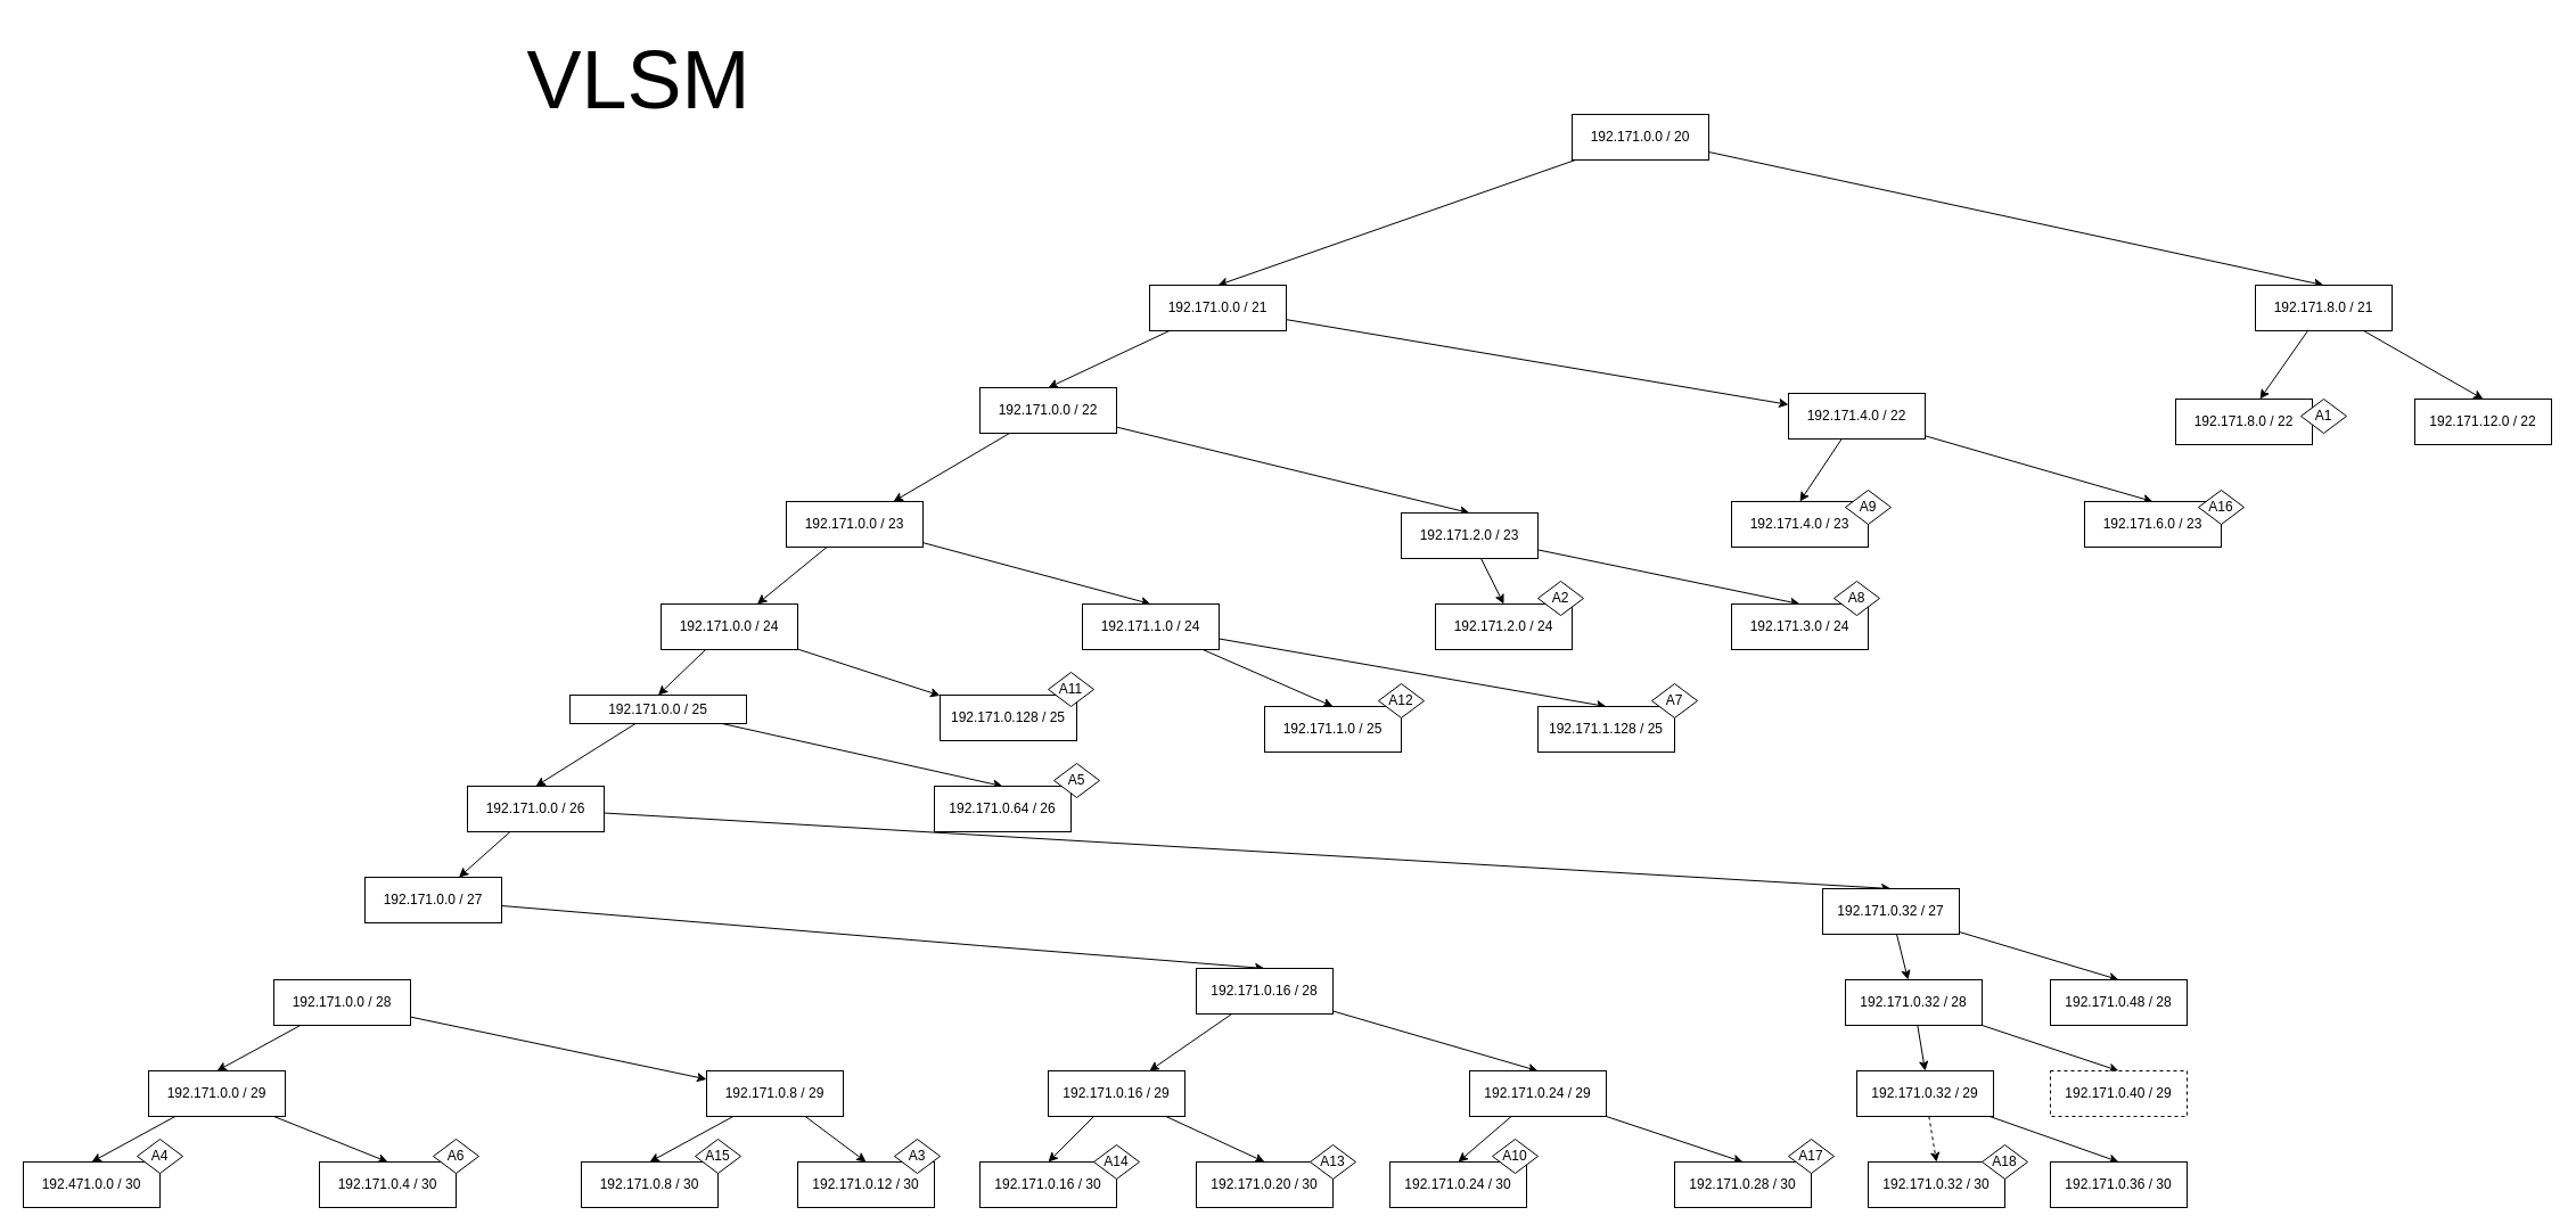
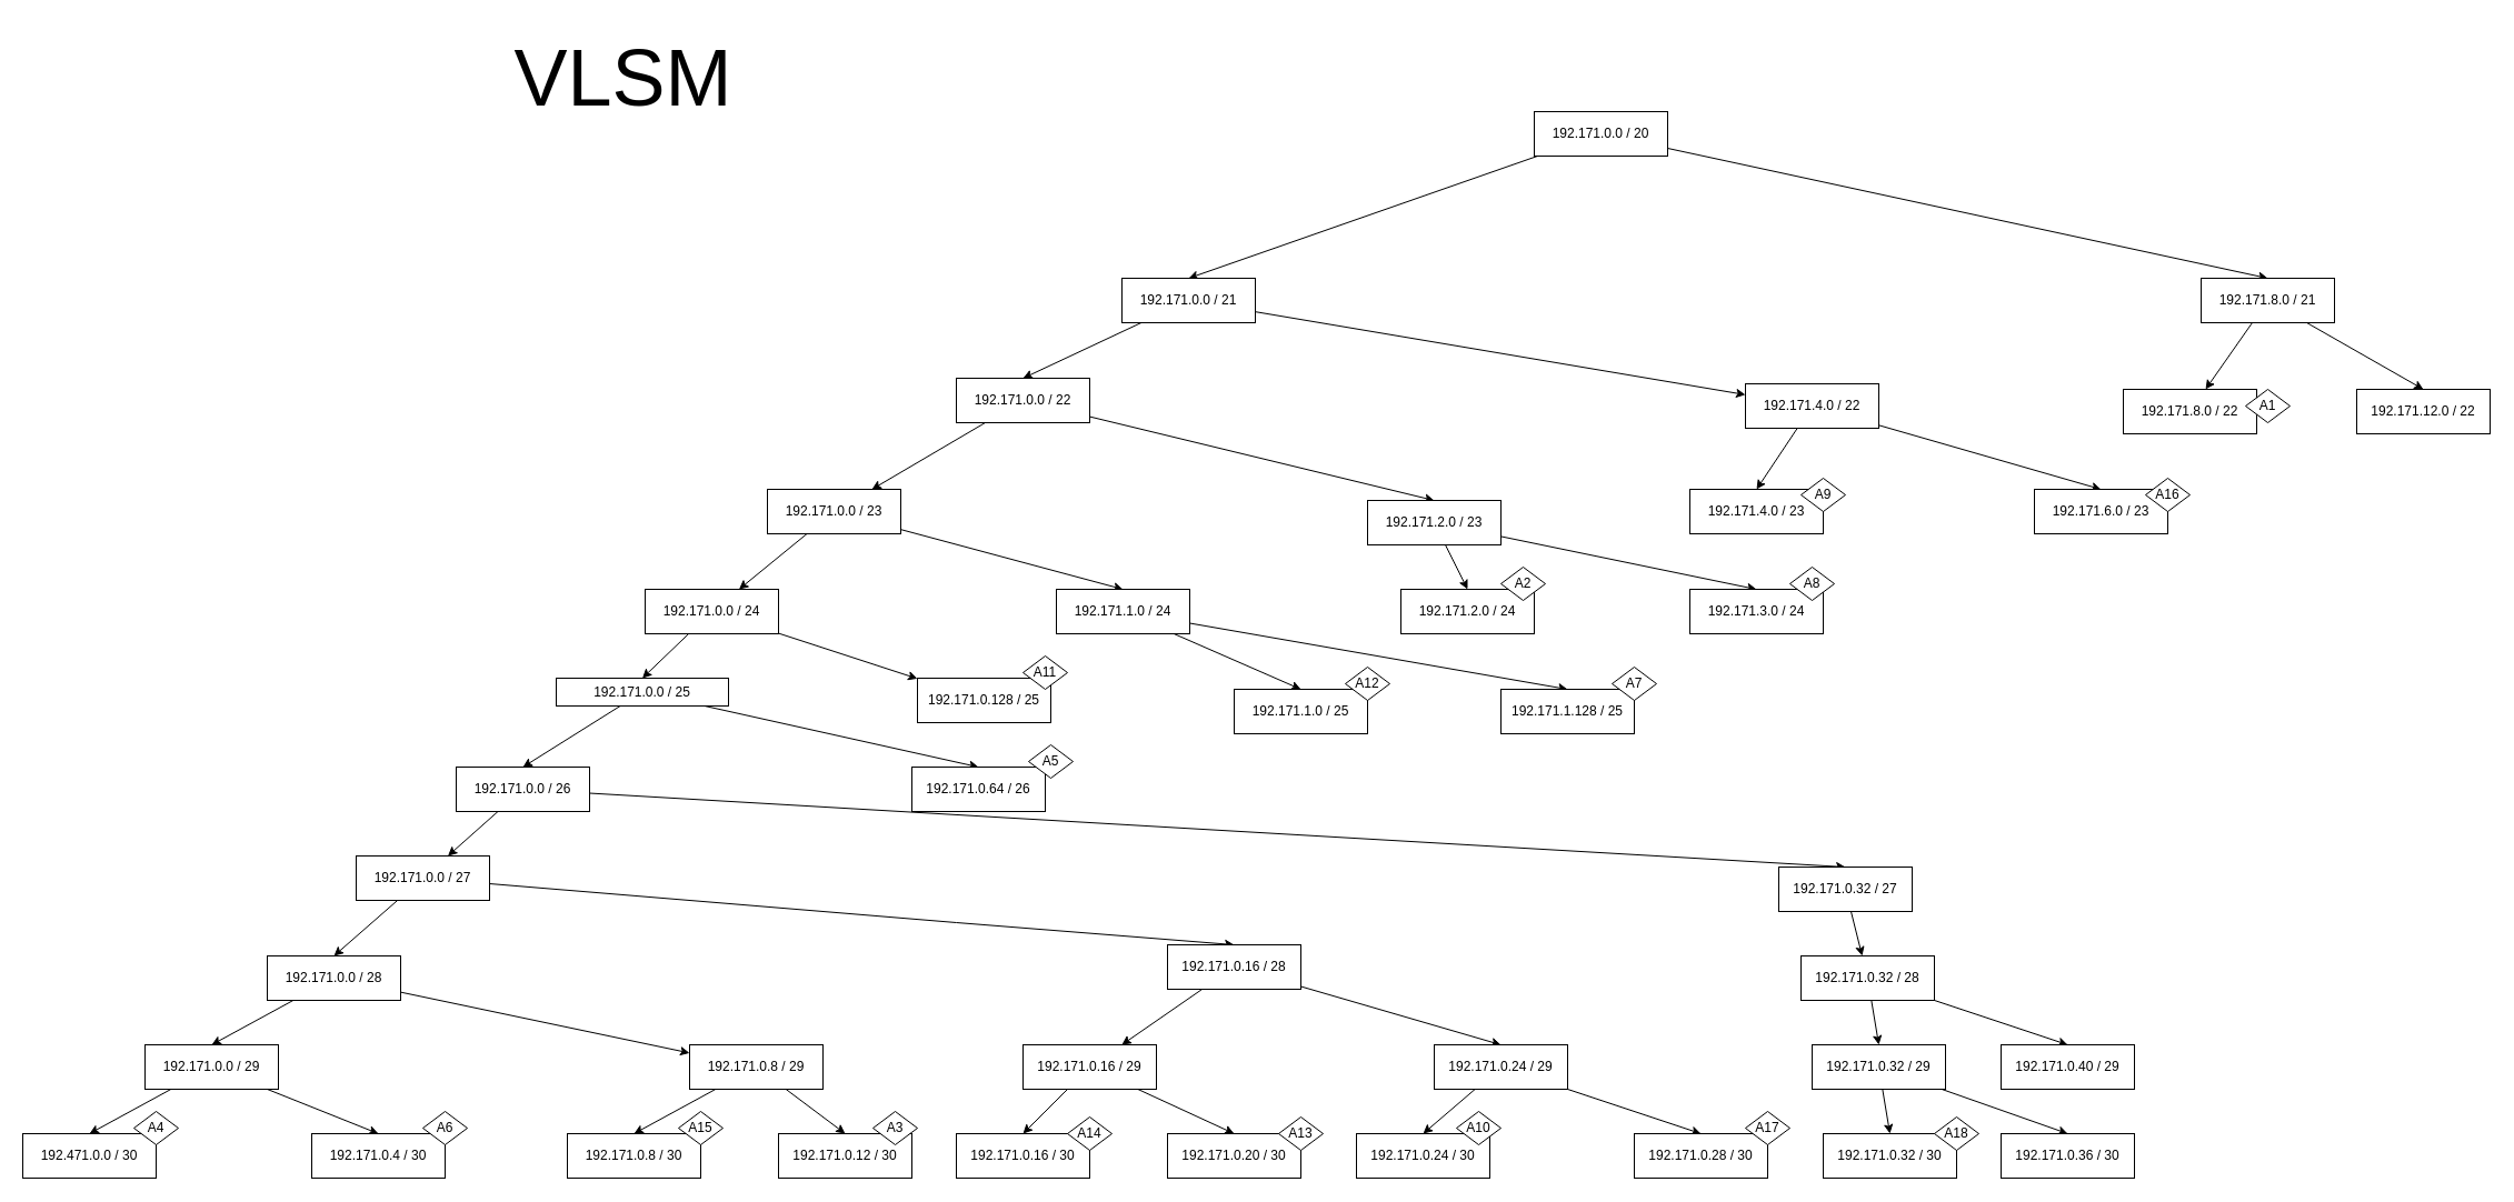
+ <mxCell id="26" style="rounded=0;orthogonalLoop=1;jettySize=auto;html=1;entryX=0.5;entryY=0;entryDx=0;entryDy=0;" parent="1" source="28" target="31" edge="1"><mxGeometry relative="1" as="geometry" /></mxCell>
- <mxCell id="46" style="edgeStyle=none;rounded=0;orthogonalLoop=1;jettySize=auto;html=1;entryX=0.5;entryY=0;entryDx=0;entryDy=0;fontSize=72;" parent="1" source="47" target="103" edge="1"><mxGeometry relative="1" as="geometry" /></mxCell>
- <mxCell id="103" value="192.171.0.48 / 28" style="rounded=0;whiteSpace=wrap;html=1;" parent="1" vertex="1"><mxGeometry x="1800" y="860" width="120" height="40" as="geometry" /></mxCell>
- <mxCell id="104" value="192.171.0.40 / 29" style="rounded=0;whiteSpace=wrap;html=1;dashed=1;" parent="1" vertex="1"><mxGeometry x="1800" y="940" width="120" height="40" as="geometry" /></mxCell>
+ <mxCell id="104" value="192.171.0.40 / 29" style="rounded=0;whiteSpace=wrap;html=1;" parent="1" vertex="1"><mxGeometry x="1800" y="940" width="120" height="40" as="geometry" /></mxCell>
- <mxCell id="98" style="edgeStyle=none;rounded=0;orthogonalLoop=1;jettySize=auto;html=1;entryX=0.5;entryY=0;entryDx=0;entryDy=0;fontSize=72;dashed=1;" parent="1" source="100" target="101" edge="1"><mxGeometry relative="1" as="geometry" /></mxCell>
+ <mxCell id="98" style="edgeStyle=none;rounded=0;orthogonalLoop=1;jettySize=auto;html=1;entryX=0.5;entryY=0;entryDx=0;entryDy=0;fontSize=72;" parent="1" source="100" target="101" edge="1"><mxGeometry relative="1" as="geometry" /></mxCell>
